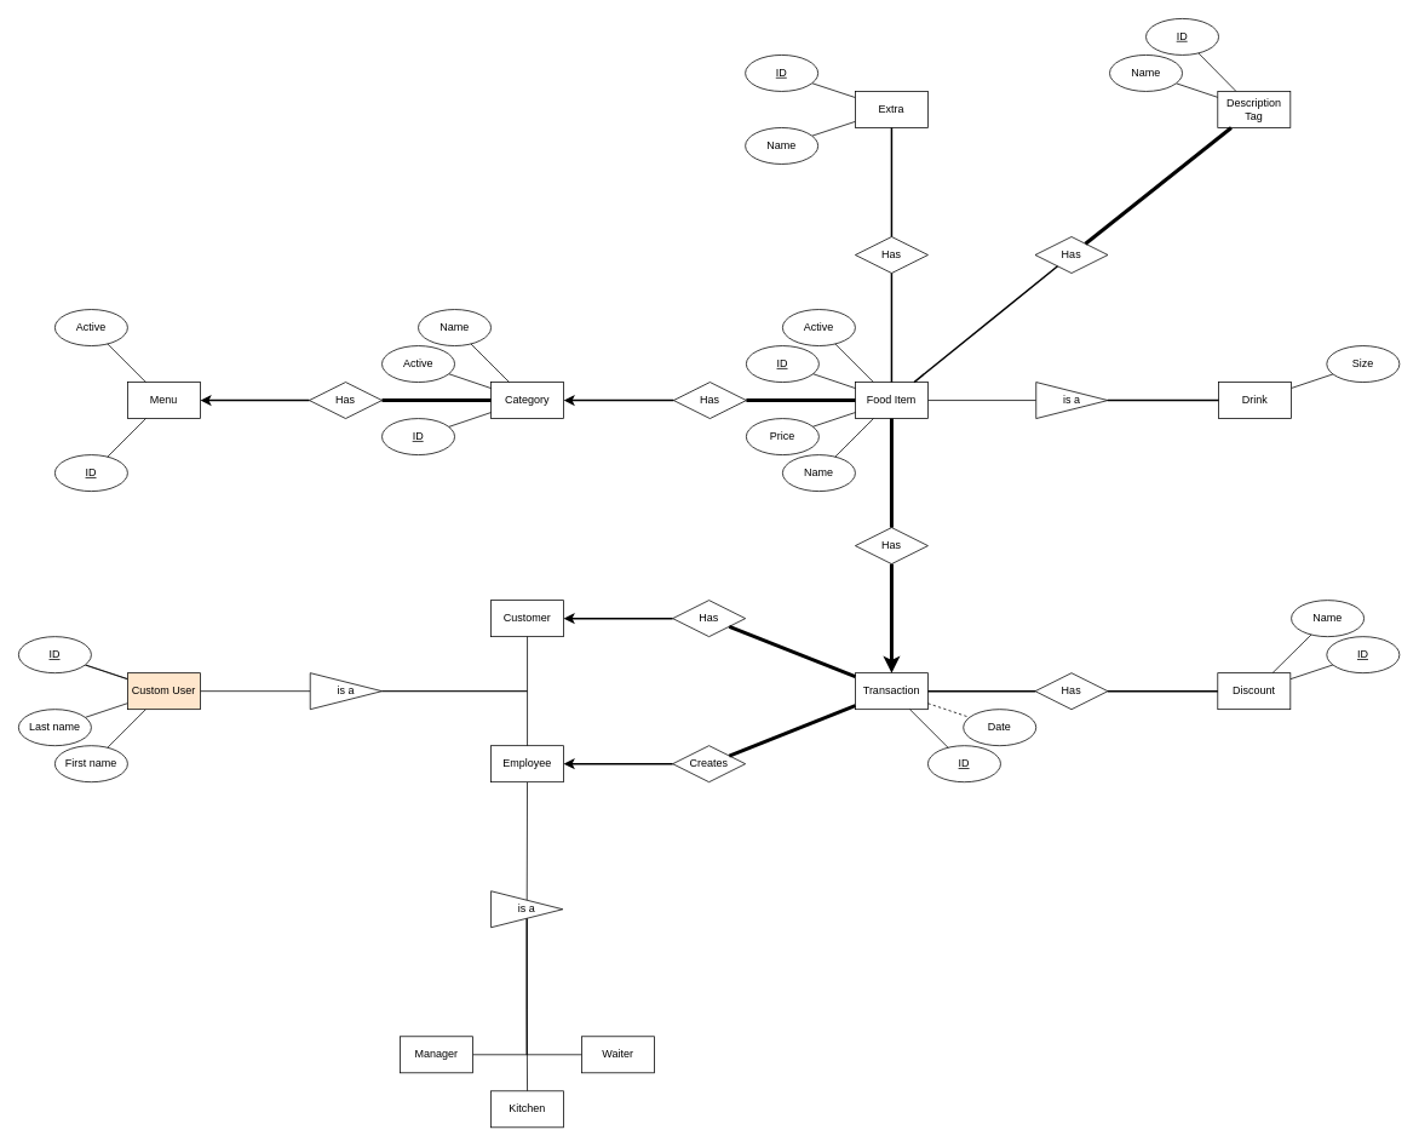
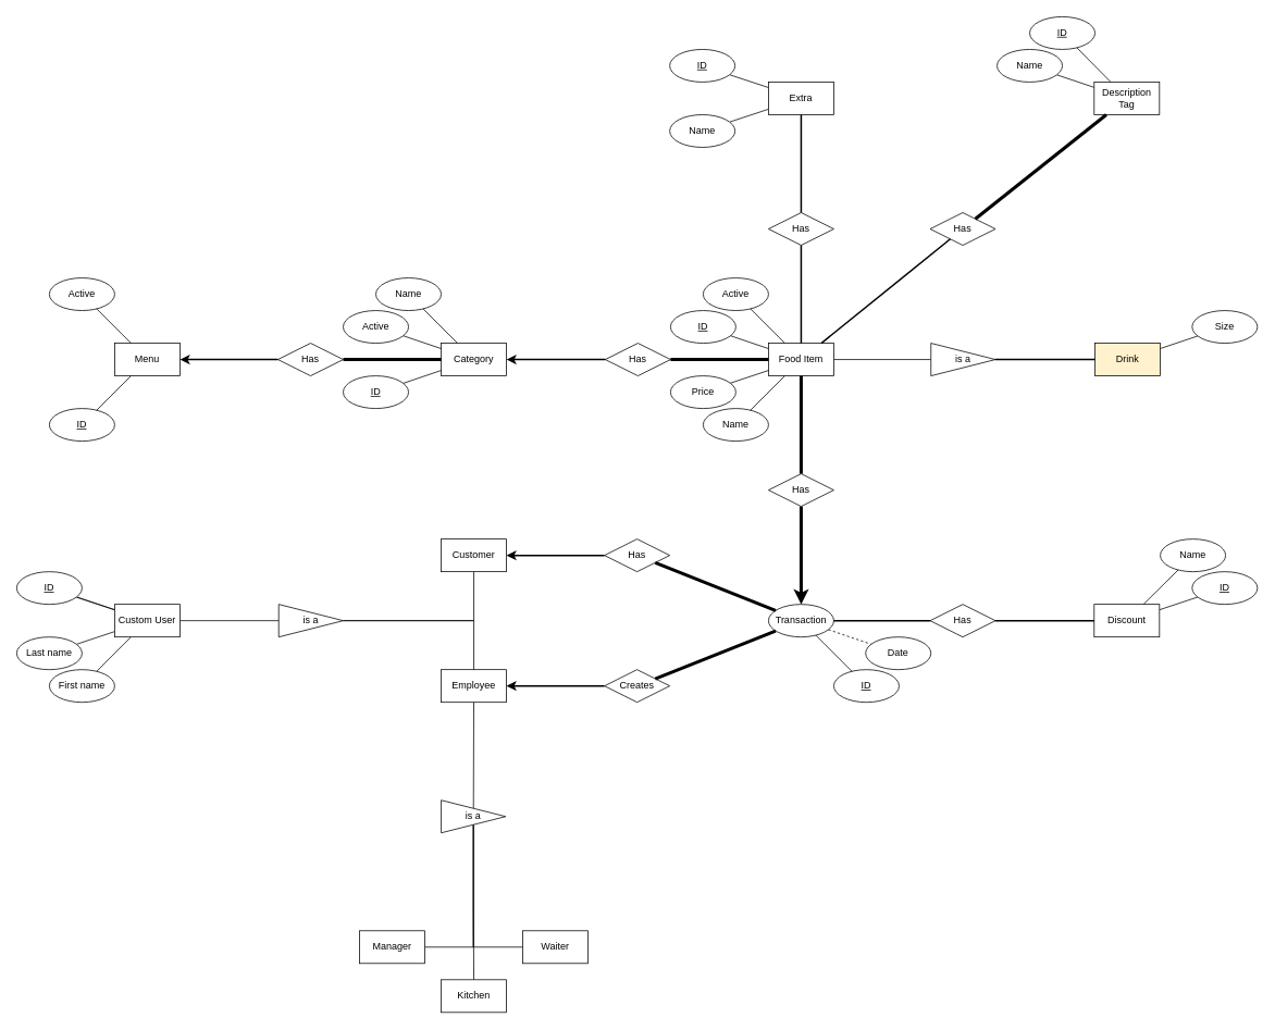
- <mxCell id="54" value="Drink" style="rounded=0;whiteSpace=wrap;html=1;" parent="1" vertex="1"><mxGeometry x="1341" y="420" width="80" height="40" as="geometry" /></mxCell>
+ <mxCell id="54" value="Drink" style="rounded=0;whiteSpace=wrap;html=1;fillColor=#fff2cc;" parent="1" vertex="1"><mxGeometry x="1341" y="420" width="80" height="40" as="geometry" /></mxCell>
- <mxCell id="64" value="Custom User" style="rounded=0;whiteSpace=wrap;html=1;fillColor=#ffe6cc;" parent="1" vertex="1"><mxGeometry x="140" y="740" width="80" height="40" as="geometry" /></mxCell>
+ <mxCell id="64" value="Custom User" style="rounded=0;whiteSpace=wrap;html=1;" parent="1" vertex="1"><mxGeometry x="140" y="740" width="80" height="40" as="geometry" /></mxCell>
- <mxCell id="29" value="Transaction" style="rounded=0;whiteSpace=wrap;html=1;" parent="1" vertex="1"><mxGeometry x="941" y="740" width="80" height="40" as="geometry" /></mxCell>
+ <mxCell id="29" value="Transaction" style="ellipse;whiteSpace=wrap;html=1;" parent="1" vertex="1"><mxGeometry x="941" y="740" width="80" height="40" as="geometry" /></mxCell>
